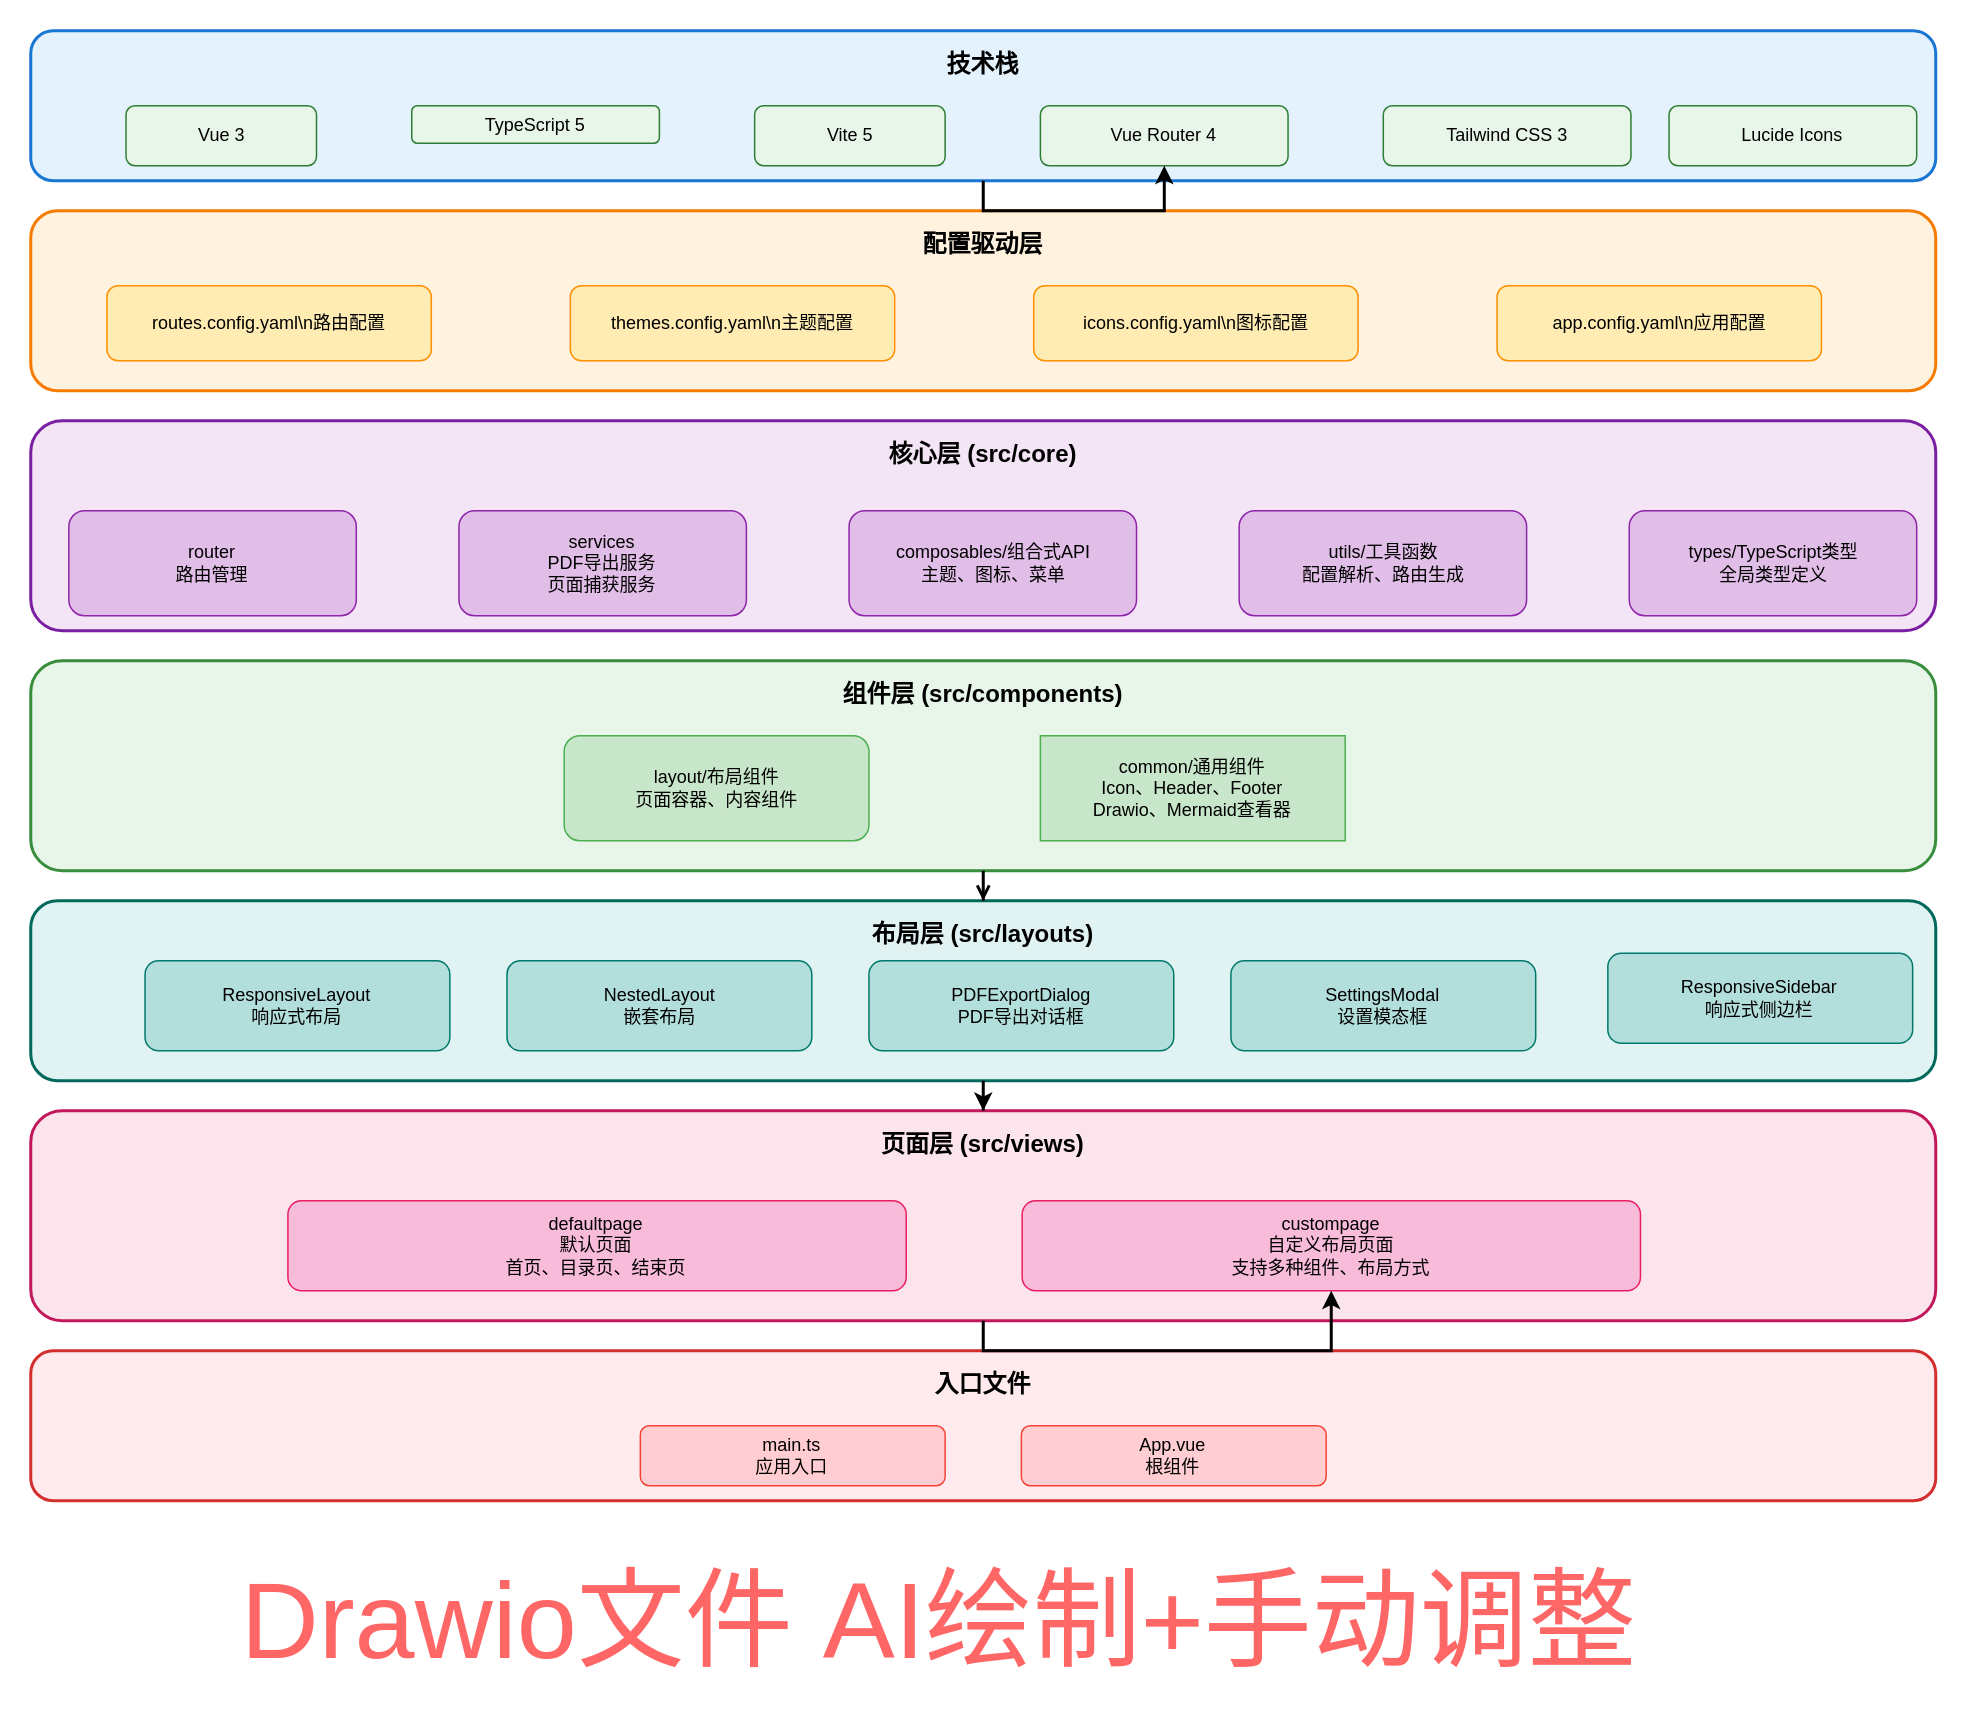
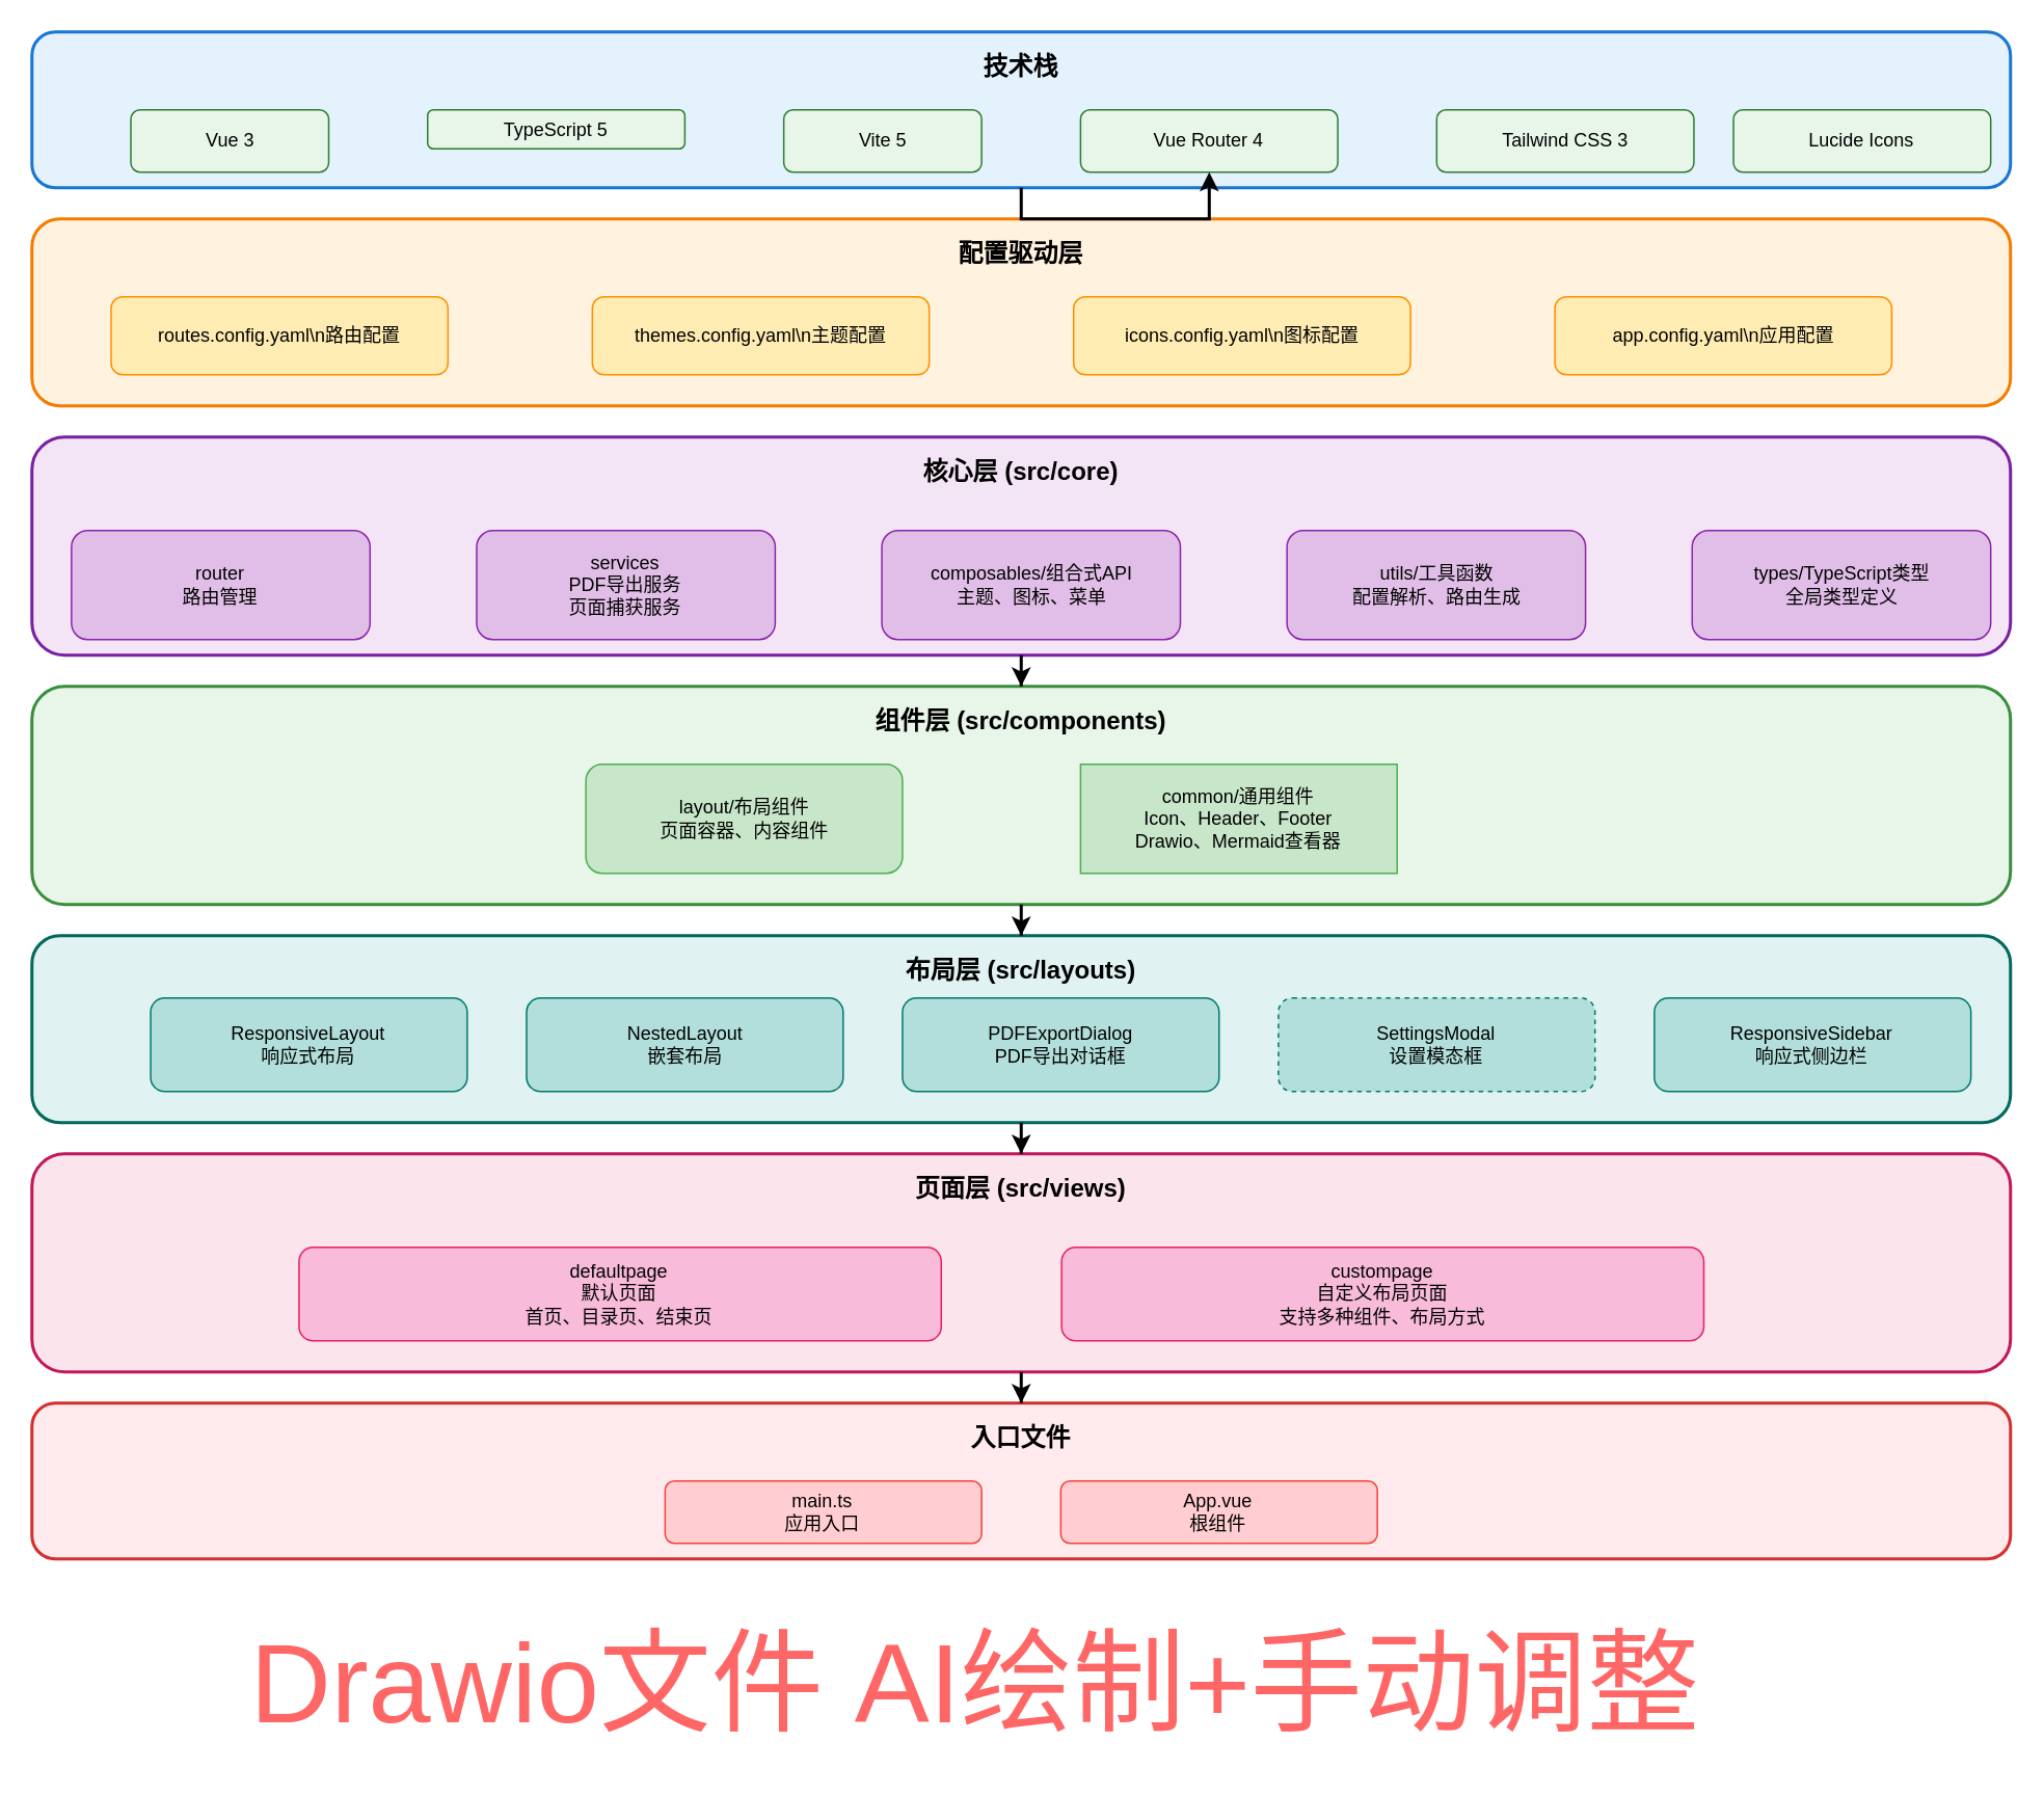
+ <mxCell id="41" style="edgeStyle=orthogonalEdgeStyle;rounded=0;orthogonalLoop=1;jettySize=auto;html=1;endArrow=classic;endFill=1;strokeWidth=2;" parent="2" source="16" target="23" edge="1"><mxGeometry width="50" height="50" relative="1" as="geometry" /></mxCell>
- <mxCell id="42" style="edgeStyle=orthogonalEdgeStyle;rounded=0;orthogonalLoop=1;jettySize=auto;html=1;endArrow=open;endFill=1;strokeWidth=2;" parent="2" source="23" target="26" edge="1"><mxGeometry width="50" height="50" relative="1" as="geometry" /></mxCell>
+ <mxCell id="42" style="edgeStyle=orthogonalEdgeStyle;rounded=0;orthogonalLoop=1;jettySize=auto;html=1;endArrow=classic;endFill=1;strokeWidth=2;" parent="2" source="23" target="26" edge="1"><mxGeometry width="50" height="50" relative="1" as="geometry" /></mxCell>
- <mxCell id="31" value="ResponsiveSidebar&#10;响应式侧边栏" style="rounded=1;fillColor=#b2dfdb;strokeColor=#00796b;whiteSpace=wrap;" parent="26" vertex="1"><mxGeometry x="1051.4" y="35" width="203.2" height="60" as="geometry" /></mxCell>
+ <mxCell id="31" value="ResponsiveSidebar&#10;响应式侧边栏" style="rounded=1;fillColor=#b2dfdb;strokeColor=#00796b;whiteSpace=wrap;" parent="26" vertex="1"><mxGeometry x="1041.4" y="40" width="203.2" height="60" as="geometry" /></mxCell>
- <mxCell id="30" value="SettingsModal&#10;设置模态框" style="rounded=1;fillColor=#b2dfdb;strokeColor=#00796b;whiteSpace=wrap;" parent="26" vertex="1"><mxGeometry x="800.1" y="40" width="203.2" height="60" as="geometry" /></mxCell>
+ <mxCell id="30" value="SettingsModal&#10;设置模态框" style="rounded=1;fillColor=#b2dfdb;strokeColor=#00796b;whiteSpace=wrap;dashed=1;" parent="26" vertex="1"><mxGeometry x="800.1" y="40" width="203.2" height="60" as="geometry" /></mxCell>
- <mxCell id="44" style="edgeStyle=orthogonalEdgeStyle;rounded=0;orthogonalLoop=1;jettySize=auto;html=1;endArrow=classic;endFill=1;strokeWidth=2;" parent="2" source="32" target="35" edge="1"><mxGeometry width="50" height="50" relative="1" as="geometry" /></mxCell>
+ <mxCell id="44" style="edgeStyle=orthogonalEdgeStyle;rounded=0;orthogonalLoop=1;jettySize=auto;html=1;endArrow=classic;endFill=1;strokeWidth=2;" parent="2" source="32" target="36" edge="1"><mxGeometry width="50" height="50" relative="1" as="geometry" /></mxCell>
